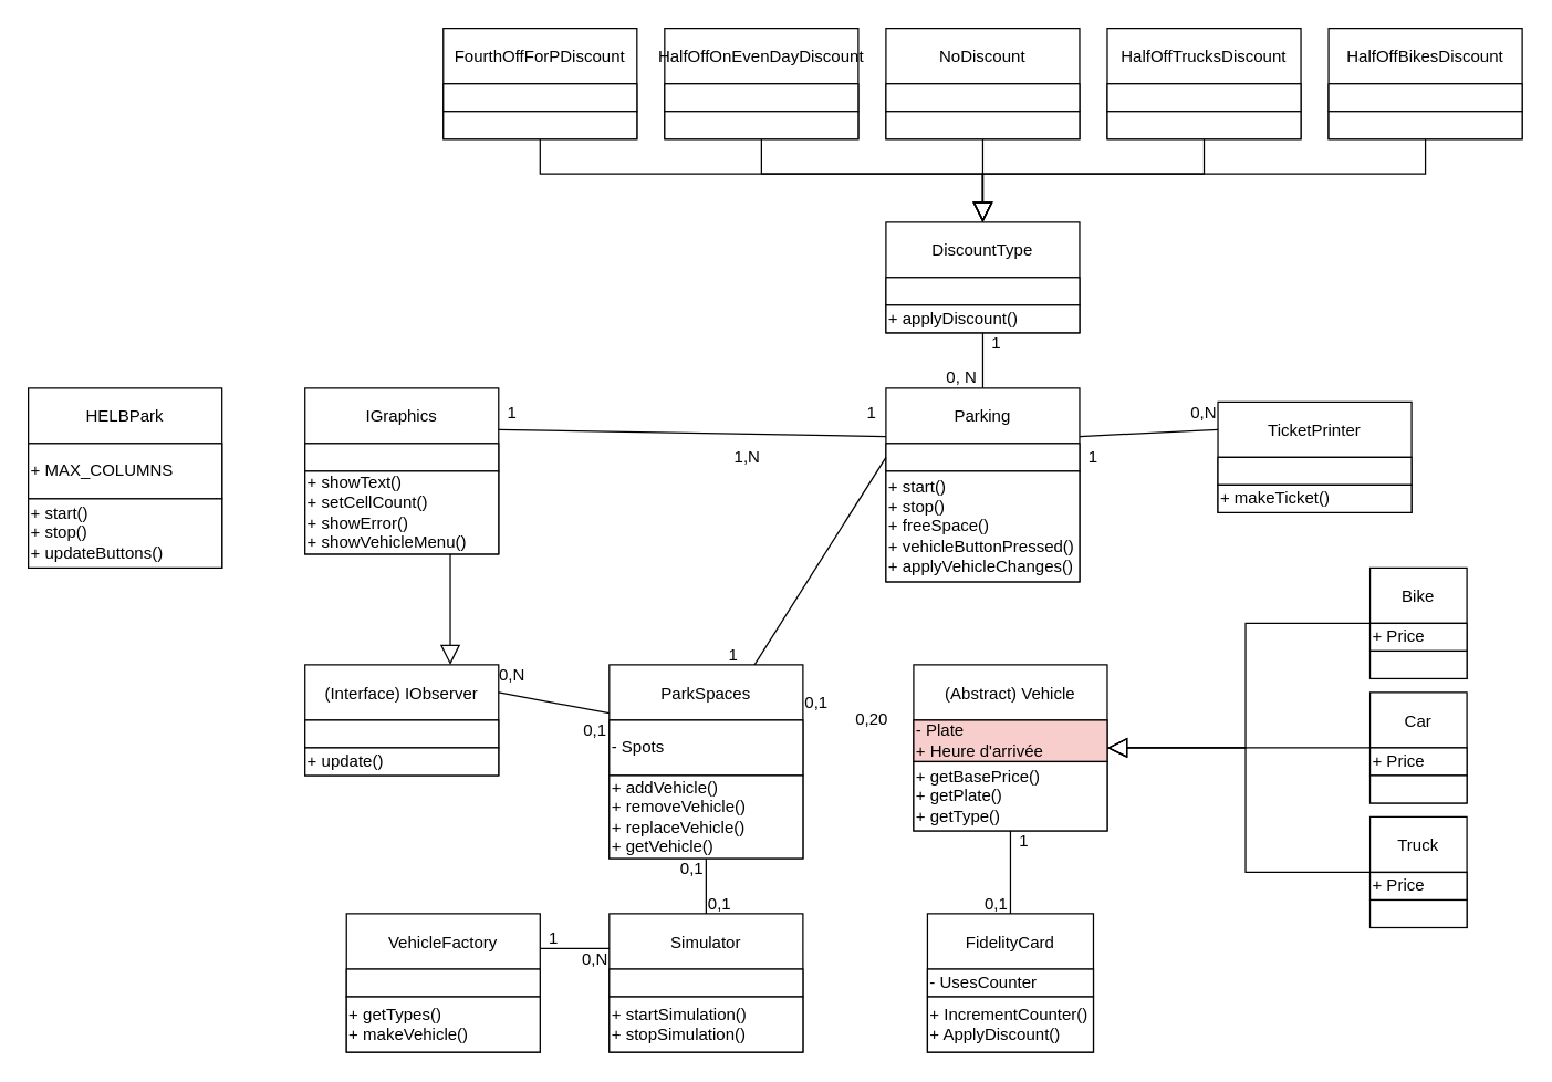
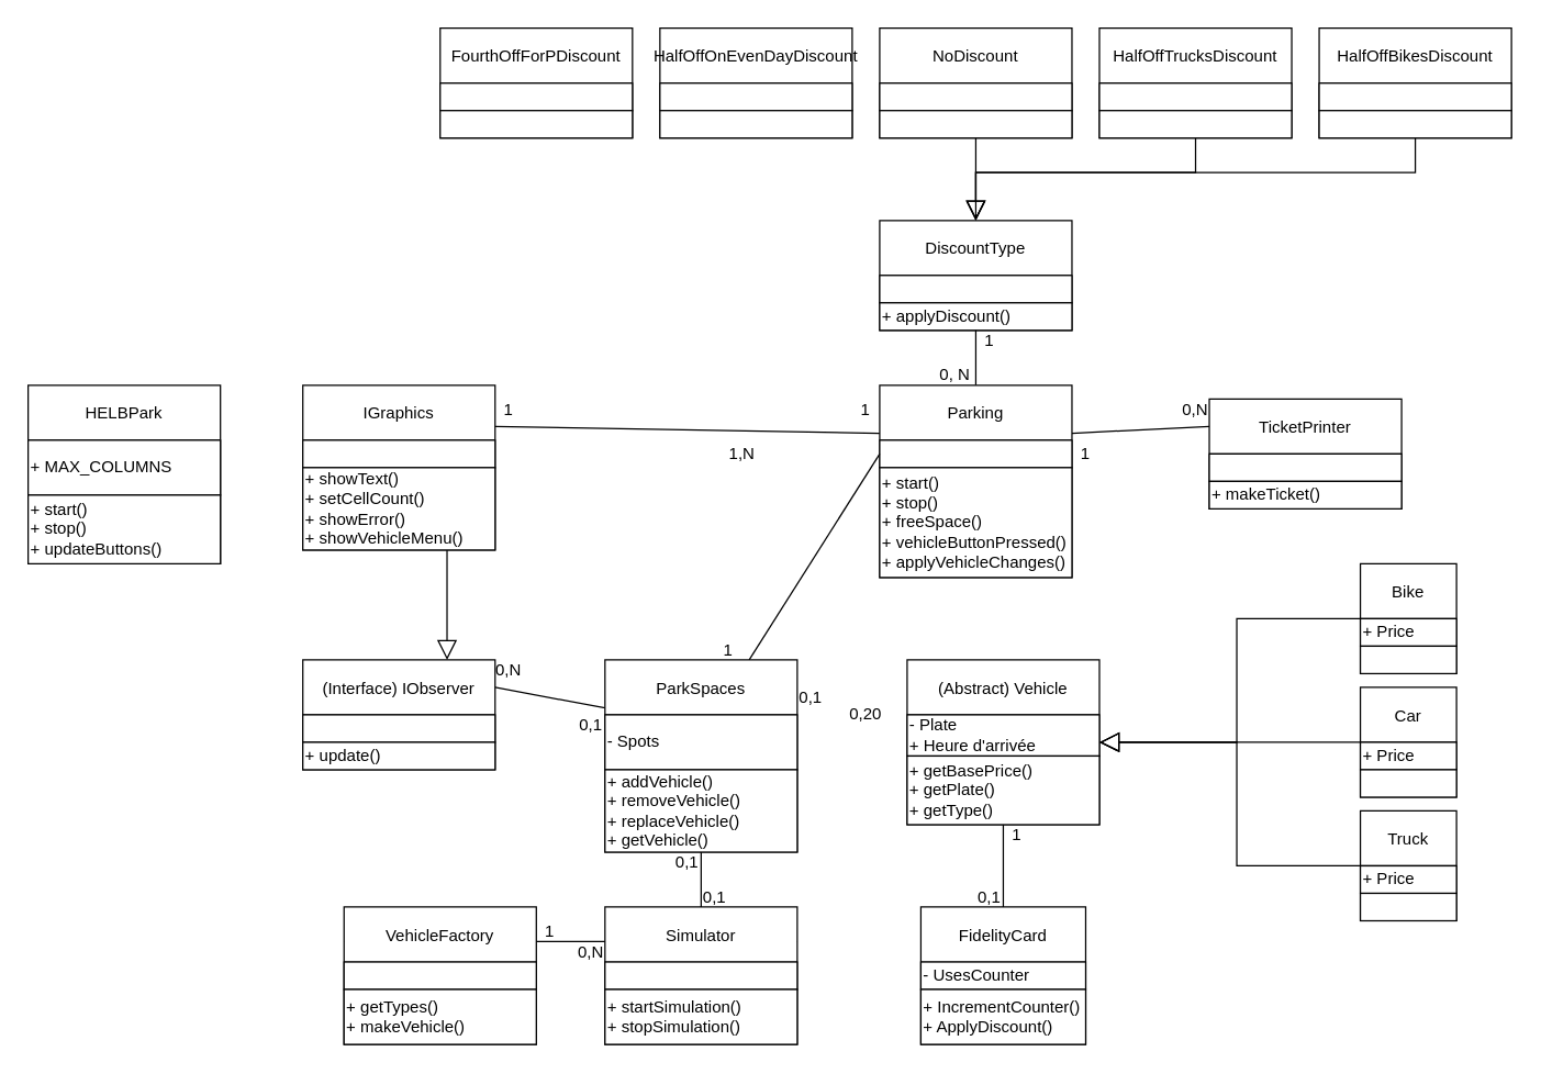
- <mxCell id="52" style="edgeStyle=orthogonalEdgeStyle;rounded=0;orthogonalLoop=1;jettySize=auto;html=1;exitX=0.5;exitY=1;exitDx=0;exitDy=0;endArrow=block;endFill=0;endSize=12;entryX=0.5;entryY=0;entryDx=0;entryDy=0;" parent="1" source="53" target="2" edge="1"><mxGeometry relative="1" as="geometry"><mxPoint x="710" y="130" as="targetPoint" /></mxGeometry></mxCell>
- <mxCell id="56" style="edgeStyle=orthogonalEdgeStyle;rounded=0;orthogonalLoop=1;jettySize=auto;html=1;exitX=0.5;exitY=1;exitDx=0;exitDy=0;entryX=0.5;entryY=0;entryDx=0;entryDy=0;endArrow=block;endFill=0;endSize=12;" parent="1" source="57" target="2" edge="1"><mxGeometry relative="1" as="geometry" /></mxCell>
- <mxCell id="48" style="edgeStyle=orthogonalEdgeStyle;rounded=0;orthogonalLoop=1;jettySize=auto;html=1;exitX=0.5;exitY=1;exitDx=0;exitDy=0;entryX=0.5;entryY=0;entryDx=0;entryDy=0;endArrow=block;endFill=0;endSize=12;" parent="1" source="49" target="2" edge="1"><mxGeometry relative="1" as="geometry" /></mxCell>
+ <mxCell id="48" style="edgeStyle=orthogonalEdgeStyle;rounded=0;orthogonalLoop=1;jettySize=auto;html=1;exitX=0.5;exitY=1;exitDx=0;exitDy=0;entryX=0.5;entryY=0;entryDx=0;entryDy=0;endArrow=open;endFill=0;endSize=12;" parent="1" source="49" target="2" edge="1"><mxGeometry relative="1" as="geometry" /></mxCell>
- <mxCell id="6" value="- Plate&lt;br&gt;+ Heure d'arrivée" style="rounded=0;whiteSpace=wrap;html=1;align=left;fillColor=#f8cecc;" parent="5" vertex="1"><mxGeometry y="40" width="140" height="30" as="geometry" /></mxCell>
+ <mxCell id="6" value="- Plate&lt;br&gt;+ Heure d'arrivée" style="rounded=0;whiteSpace=wrap;html=1;align=left;" parent="5" vertex="1"><mxGeometry y="40" width="140" height="30" as="geometry" /></mxCell>
